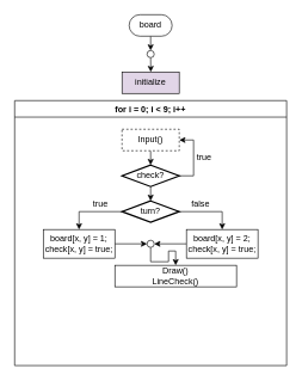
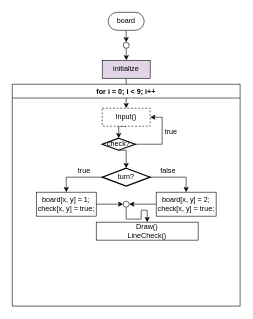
+ <mxCell id="6" style="edgeStyle=orthogonalEdgeStyle;rounded=0;orthogonalLoop=1;jettySize=auto;html=1;exitX=0.5;exitY=1;exitDx=0;exitDy=0;entryX=0.5;entryY=0;entryDx=0;entryDy=0;" edge="1" parent="1" source="7" target="13"><mxGeometry relative="1" as="geometry"><mxPoint x="210" y="230" as="targetPoint" /></mxGeometry></mxCell>
- <mxCell id="16" value="check?" style="strokeWidth=2;html=1;shape=mxgraph.flowchart.decision;whiteSpace=wrap;" vertex="1" parent="8"><mxGeometry x="150" y="90" width="80" height="30" as="geometry" /></mxCell>
+ <mxCell id="16" value="check?" style="strokeWidth=2;html=1;shape=mxgraph.flowchart.decision;whiteSpace=wrap;" vertex="1" parent="8"><mxGeometry x="150" y="90" width="55" height="20" as="geometry" /></mxCell>
